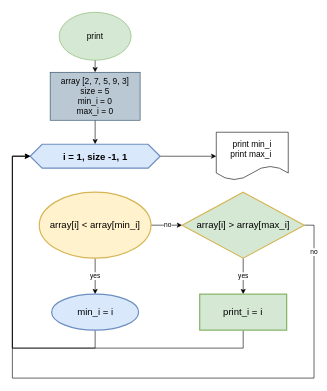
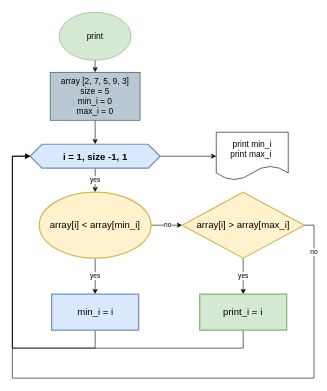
+ <mxCell id="6" value="yes" style="edgeStyle=orthogonalEdgeStyle;rounded=0;orthogonalLoop=1;jettySize=auto;html=1;entryX=0.5;entryY=0;entryDx=0;entryDy=0;" edge="1" parent="1" source="8" target="11"><mxGeometry relative="1" as="geometry" /></mxCell>
- <mxCell id="17" value="array[i] &amp;gt; array[max_i]" style="rhombus;whiteSpace=wrap;html=1;fontSize=16;fillColor=#d5e8d4;strokeColor=#d6b656;strokeWidth=2;fontStyle=0;" parent="1" vertex="1"><mxGeometry x="303" y="320" width="203.75" height="110" as="geometry" /></mxCell>
+ <mxCell id="17" value="array[i] &amp;gt; array[max_i]" style="rhombus;whiteSpace=wrap;html=1;fontSize=16;fillColor=#fff2cc;strokeColor=#d6b656;strokeWidth=2;fontStyle=0;" parent="1" vertex="1"><mxGeometry x="303" y="320" width="203.75" height="110" as="geometry" /></mxCell>
- <mxCell id="13" value="min_i = i" style="ellipse;whiteSpace=wrap;html=1;fontSize=16;fillColor=#dae8fc;strokeColor=#6c8ebf;strokeWidth=2;fontStyle=0;" parent="1" vertex="1"><mxGeometry x="85.5" y="490" width="145" height="60" as="geometry" /></mxCell>
+ <mxCell id="13" value="min_i = i" style="whiteSpace=wrap;html=1;fontSize=16;fillColor=#dae8fc;strokeColor=#6c8ebf;strokeWidth=2;fontStyle=0;" parent="1" vertex="1"><mxGeometry x="85.5" y="490" width="145" height="60" as="geometry" /></mxCell>
